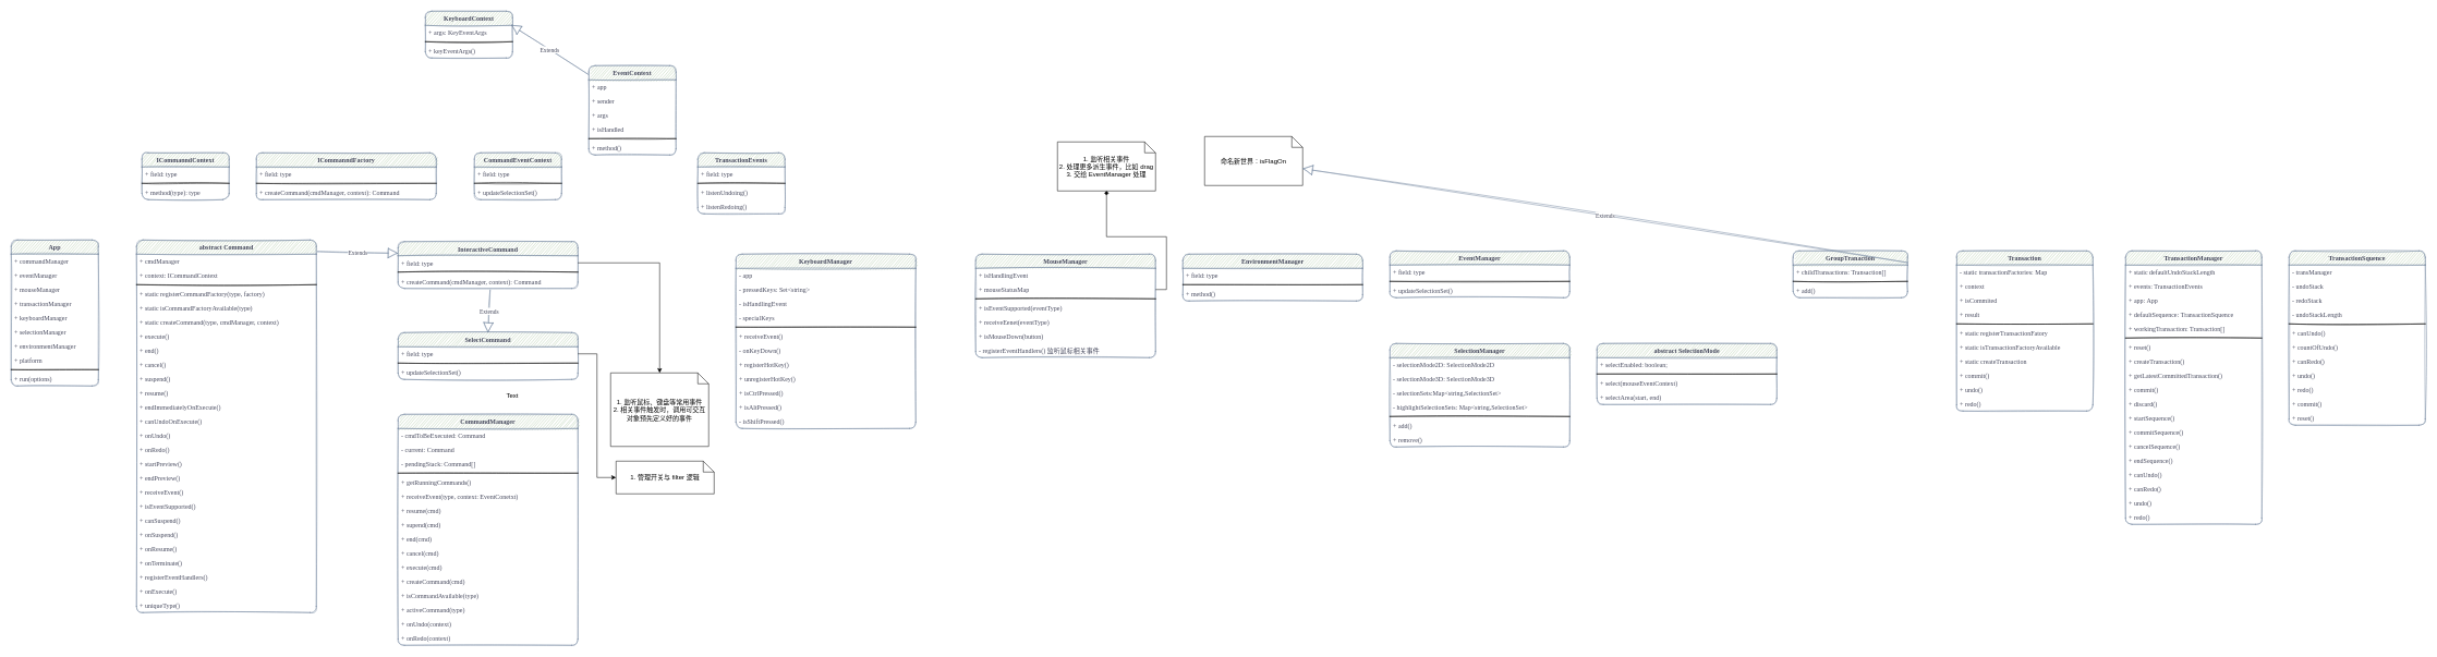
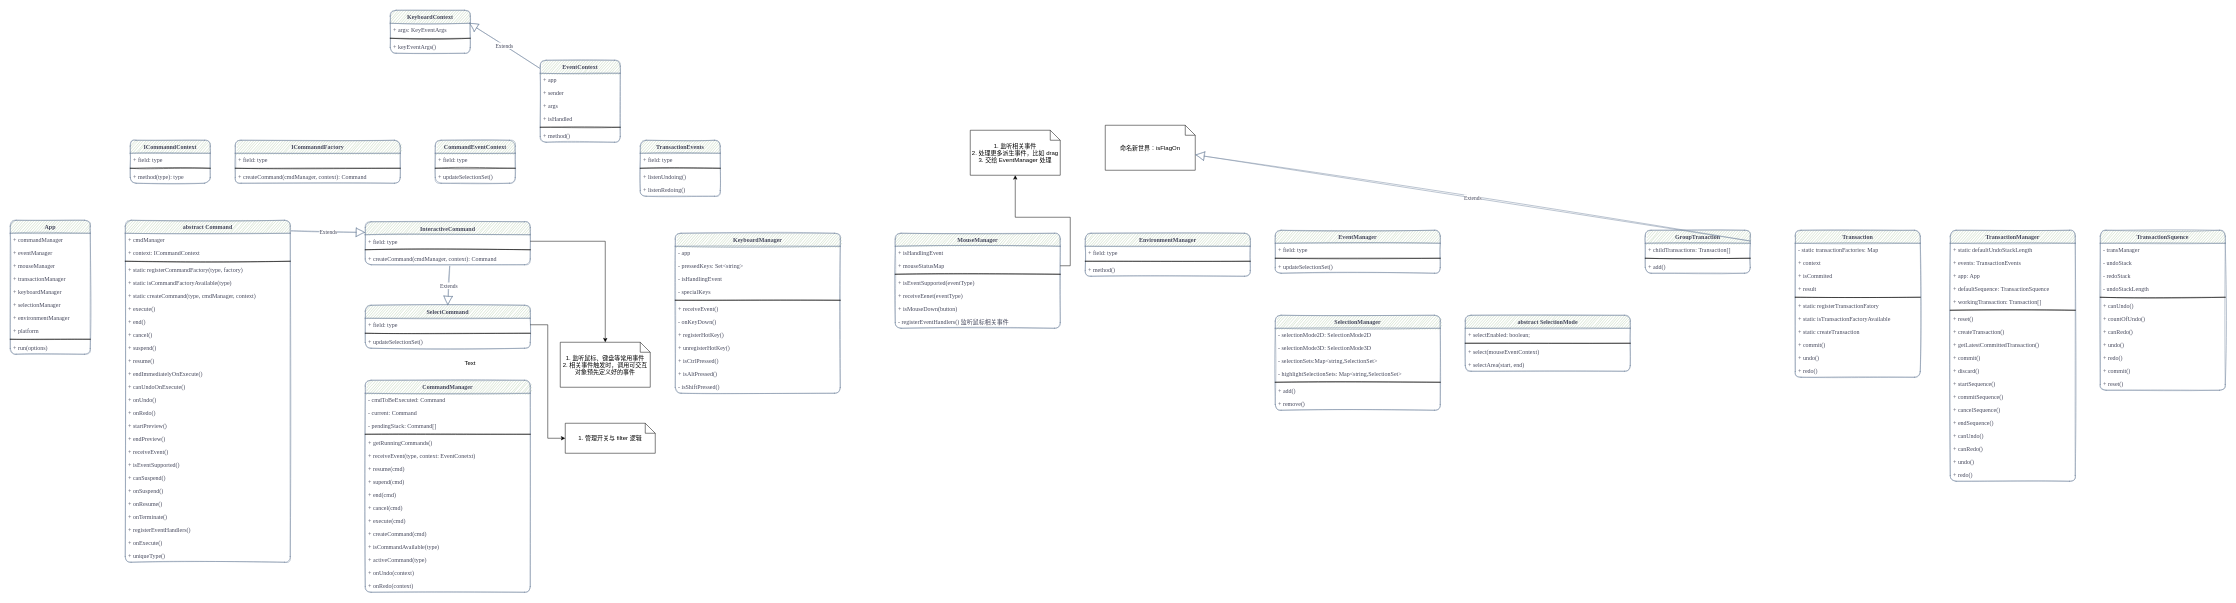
- <mxCell id="123" style="edgeStyle=orthogonalEdgeStyle;rounded=0;orthogonalLoop=1;jettySize=auto;html=1;exitX=1;exitY=0.5;exitDx=0;exitDy=0;entryX=0.5;entryY=1;entryDx=0;entryDy=0;entryPerimeter=0;endArrow=diamond;" edge="1" parent="1" source="104" target="122"><mxGeometry relative="1" as="geometry" /></mxCell>
+ <mxCell id="123" style="edgeStyle=orthogonalEdgeStyle;rounded=0;orthogonalLoop=1;jettySize=auto;html=1;exitX=1;exitY=0.5;exitDx=0;exitDy=0;entryX=0.5;entryY=1;entryDx=0;entryDy=0;entryPerimeter=0;" edge="1" parent="1" source="104" target="122"><mxGeometry relative="1" as="geometry" /></mxCell>
- <mxCell id="53" value="1. 监听鼠标、键盘等常用事件&lt;br&gt;2. 相关事件触发时，调用可交互对象预先定义好的事件" style="shape=note;size=20;whiteSpace=wrap;html=1;" vertex="1" parent="1"><mxGeometry x="1120" y="684" width="180" height="135" as="geometry" /></mxCell>
+ <mxCell id="53" value="1. 监听鼠标、键盘等常用事件&lt;br&gt;2. 相关事件触发时，调用可交互对象预先定义好的事件" style="shape=note;size=20;whiteSpace=wrap;html=1;" vertex="1" parent="1"><mxGeometry x="1120" y="684" width="180" height="90" as="geometry" /></mxCell>
